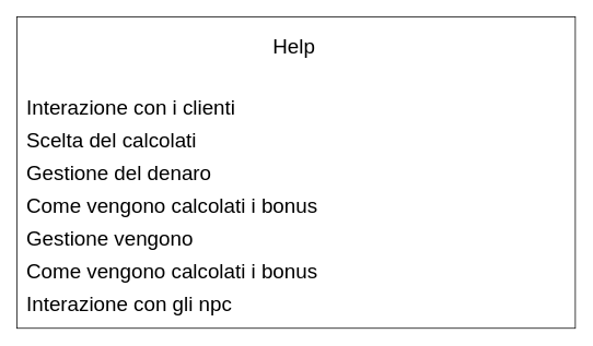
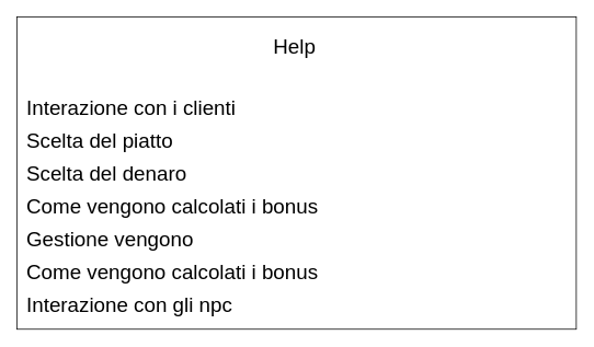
- <mxCell id="5" value="Scelta del calcolati" style="text;html=1;strokeColor=none;fillColor=none;align=left;verticalAlign=middle;whiteSpace=wrap;rounded=0;fontSize=25;" vertex="1" parent="1"><mxGeometry x="30" y="150" width="420" height="40" as="geometry" /></mxCell>
+ <mxCell id="5" value="Scelta del piatto" style="text;html=1;strokeColor=none;fillColor=none;align=left;verticalAlign=middle;whiteSpace=wrap;rounded=0;fontSize=25;" vertex="1" parent="1"><mxGeometry x="30" y="150" width="420" height="40" as="geometry" /></mxCell>
- <mxCell id="6" value="Gestione del denaro" style="text;html=1;strokeColor=none;fillColor=none;align=left;verticalAlign=middle;whiteSpace=wrap;rounded=0;fontSize=25;" vertex="1" parent="1"><mxGeometry x="30" y="190" width="420" height="40" as="geometry" /></mxCell>
+ <mxCell id="6" value="Scelta del denaro" style="text;html=1;strokeColor=none;fillColor=none;align=left;verticalAlign=middle;whiteSpace=wrap;rounded=0;fontSize=25;" vertex="1" parent="1"><mxGeometry x="30" y="190" width="420" height="40" as="geometry" /></mxCell>
